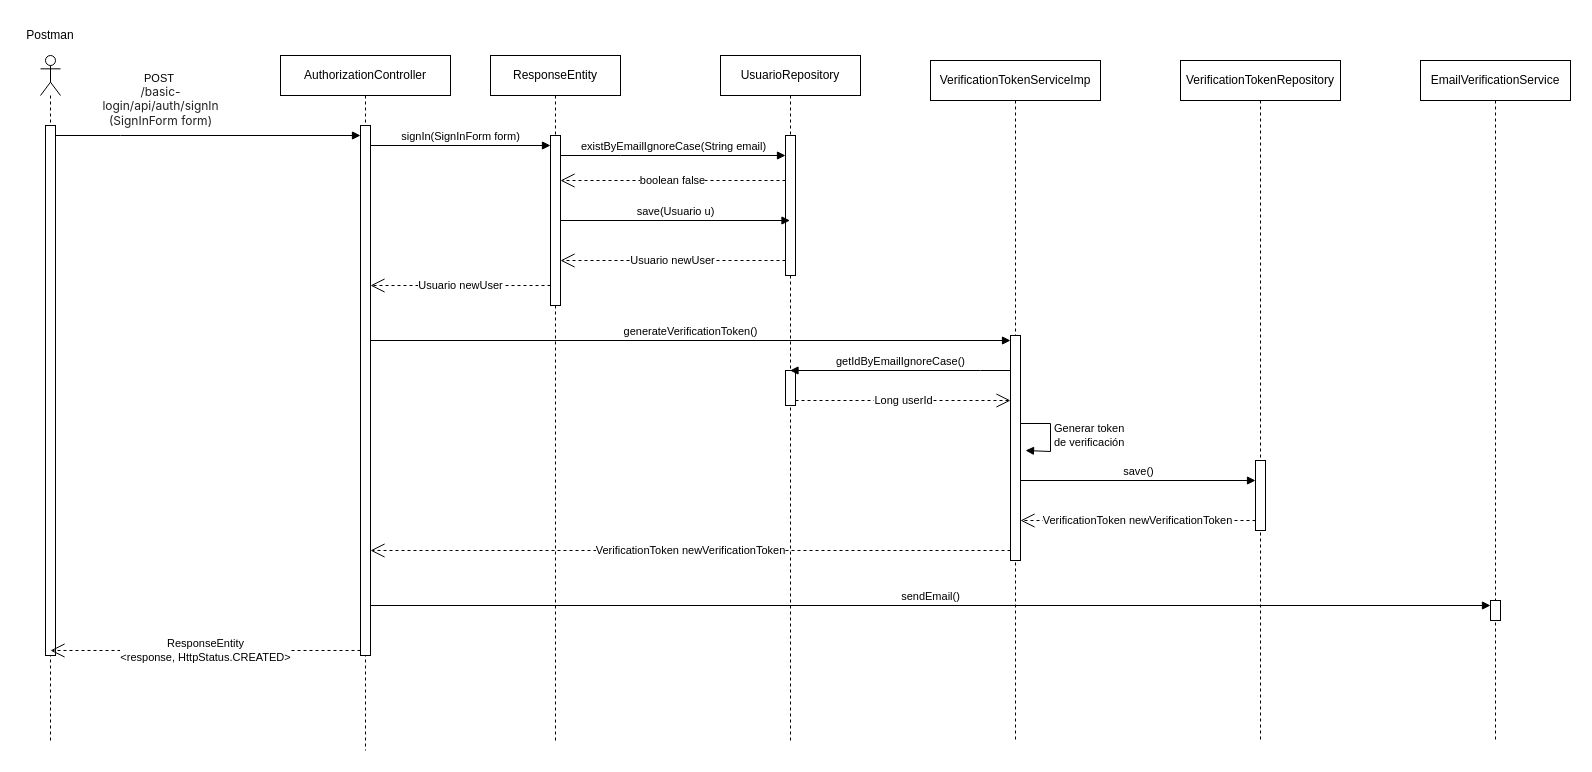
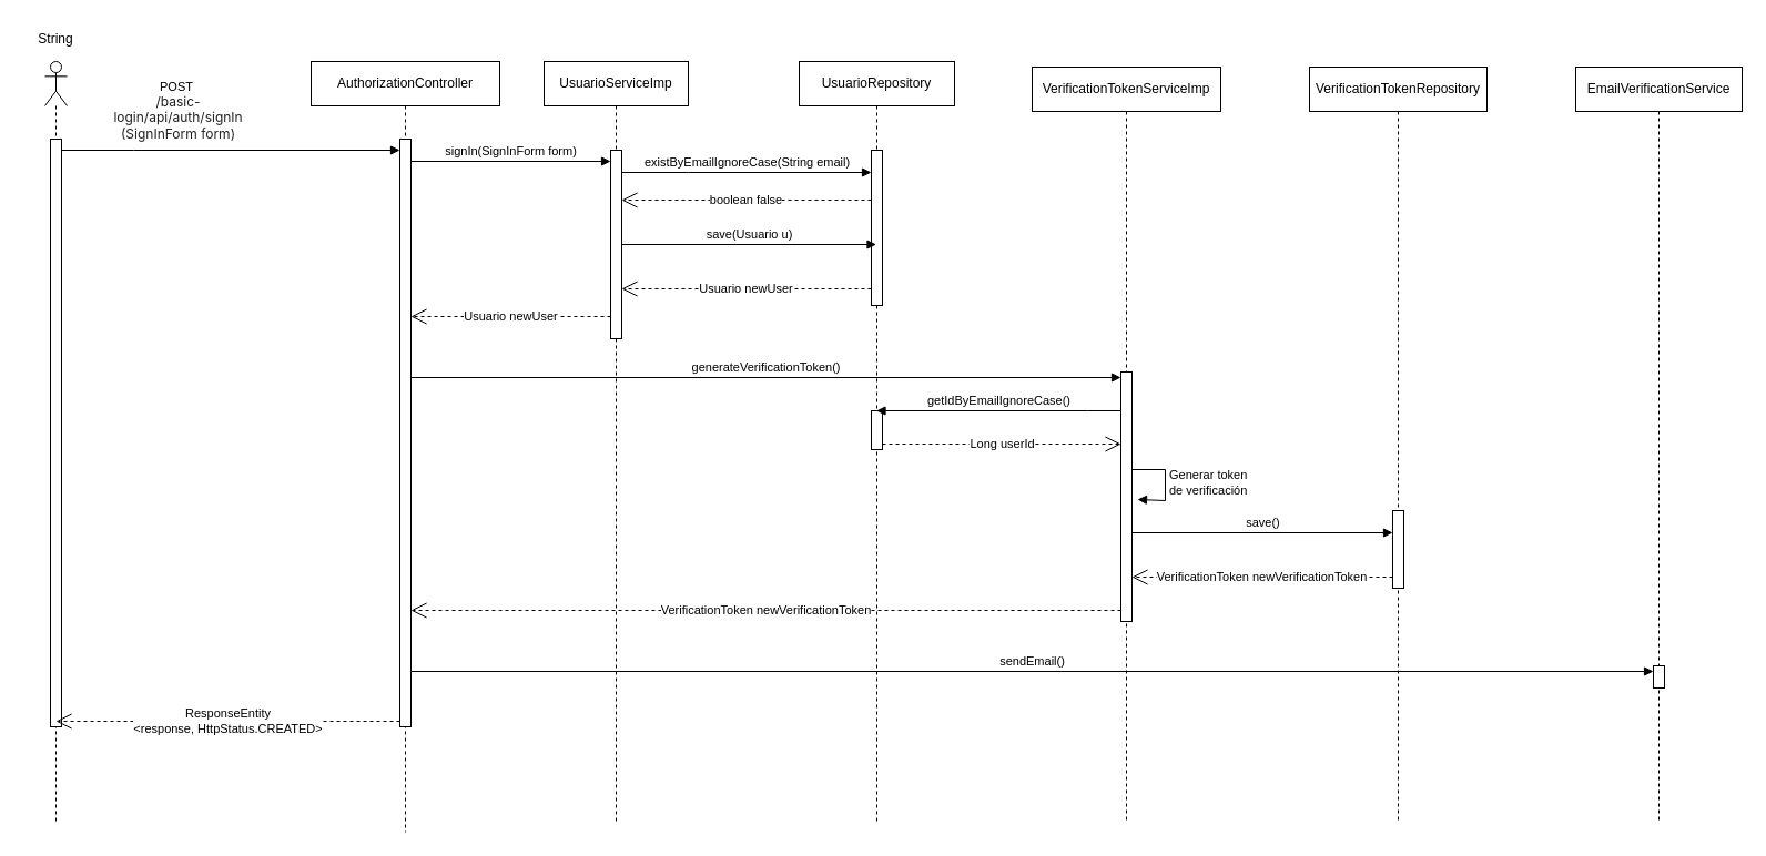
- <mxCell id="17" value="Postman" style="text;strokeColor=none;align=center;fillColor=none;html=1;verticalAlign=middle;whiteSpace=wrap;rounded=0;" parent="1" vertex="1"><mxGeometry x="20" y="20" width="60" height="30" as="geometry" /></mxCell>
+ <mxCell id="17" value="String" style="text;strokeColor=none;align=center;fillColor=none;html=1;verticalAlign=middle;whiteSpace=wrap;rounded=0;" parent="1" vertex="1"><mxGeometry x="20" y="20" width="60" height="30" as="geometry" /></mxCell>
- <mxCell id="4" value="ResponseEntity" style="shape=umlLifeline;perimeter=lifelinePerimeter;whiteSpace=wrap;html=1;container=1;dropTarget=0;collapsible=0;recursiveResize=0;outlineConnect=0;portConstraint=eastwest;newEdgeStyle={&quot;curved&quot;:0,&quot;rounded&quot;:0};" parent="1" vertex="1"><mxGeometry x="490" y="55" width="130" height="685" as="geometry" /></mxCell>
+ <mxCell id="4" value="UsuarioServiceImp" style="shape=umlLifeline;perimeter=lifelinePerimeter;whiteSpace=wrap;html=1;container=1;dropTarget=0;collapsible=0;recursiveResize=0;outlineConnect=0;portConstraint=eastwest;newEdgeStyle={&quot;curved&quot;:0,&quot;rounded&quot;:0};" parent="1" vertex="1"><mxGeometry x="490" y="55" width="130" height="685" as="geometry" /></mxCell>
